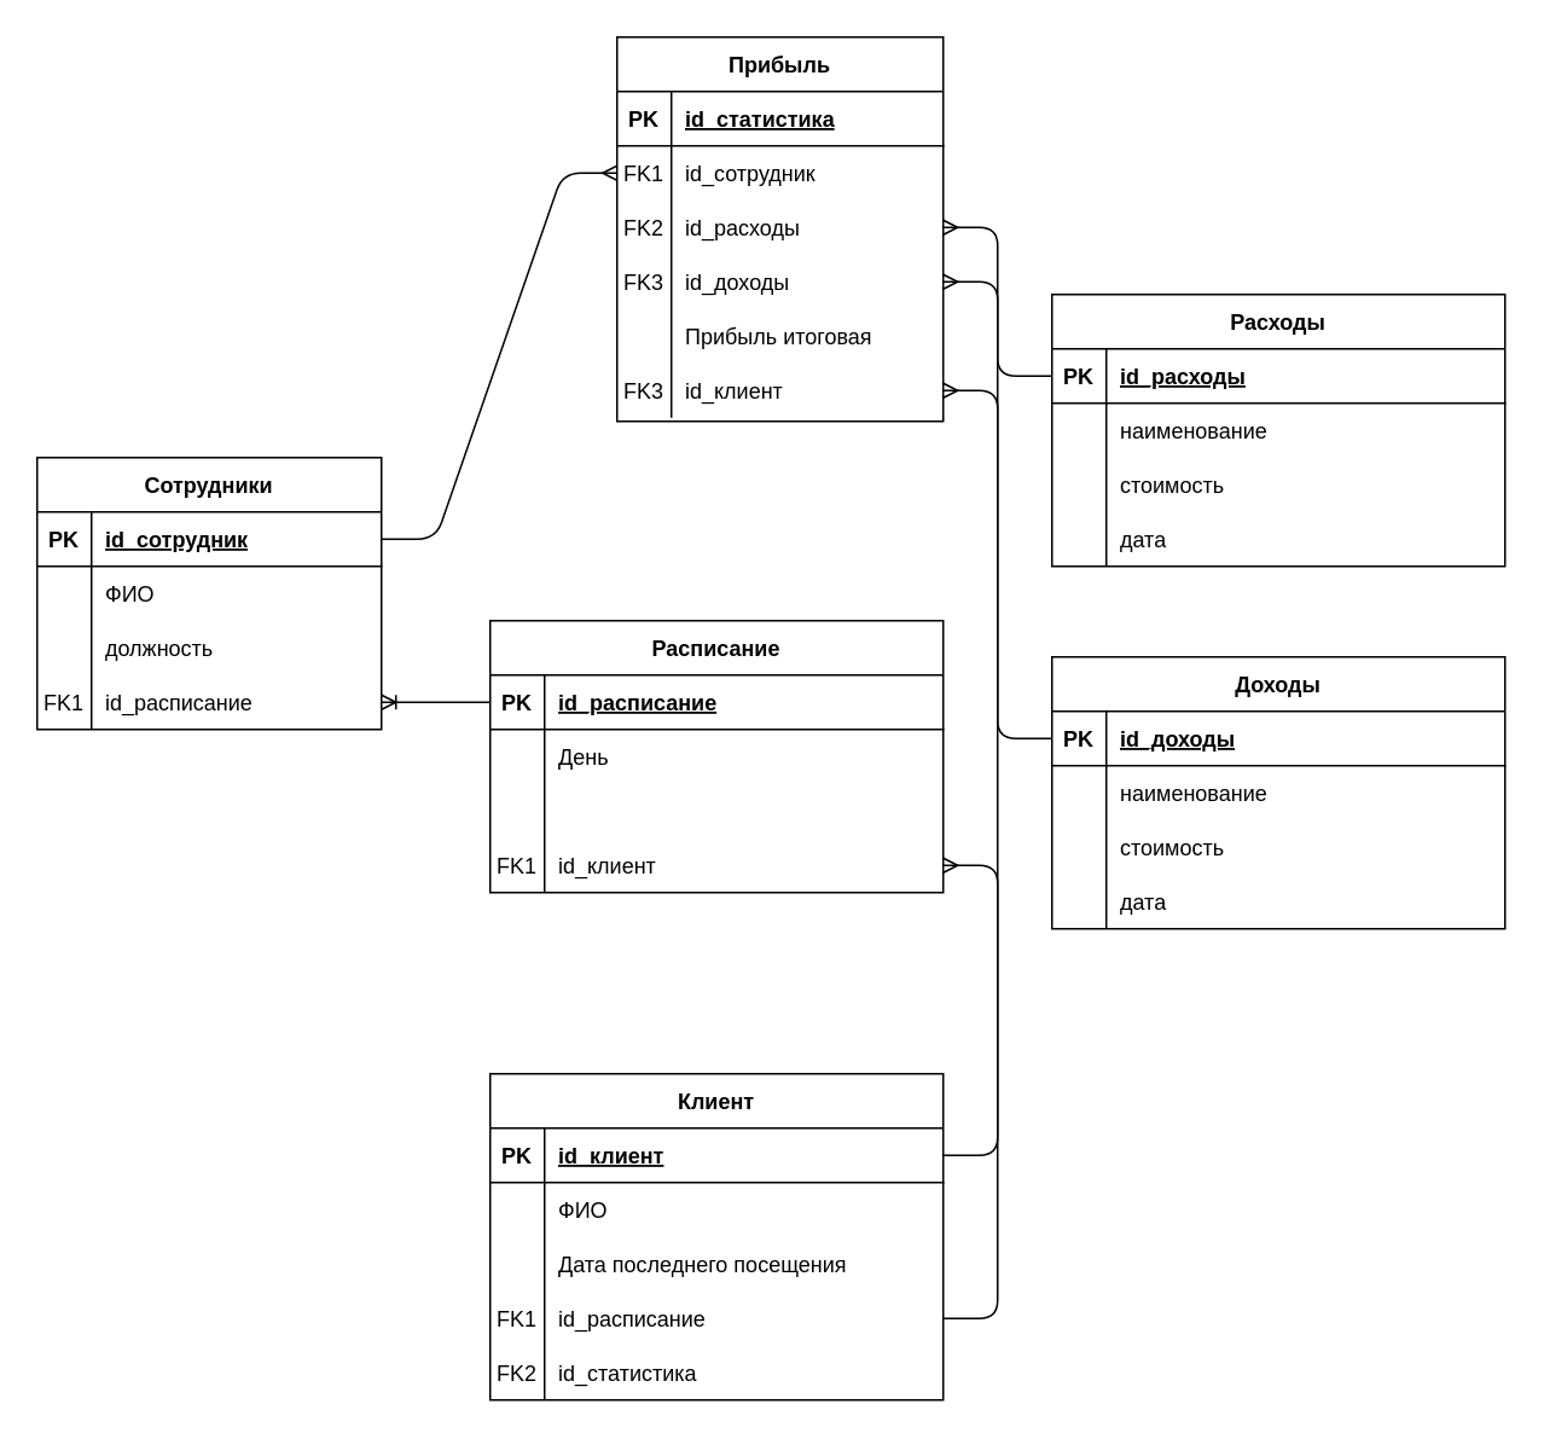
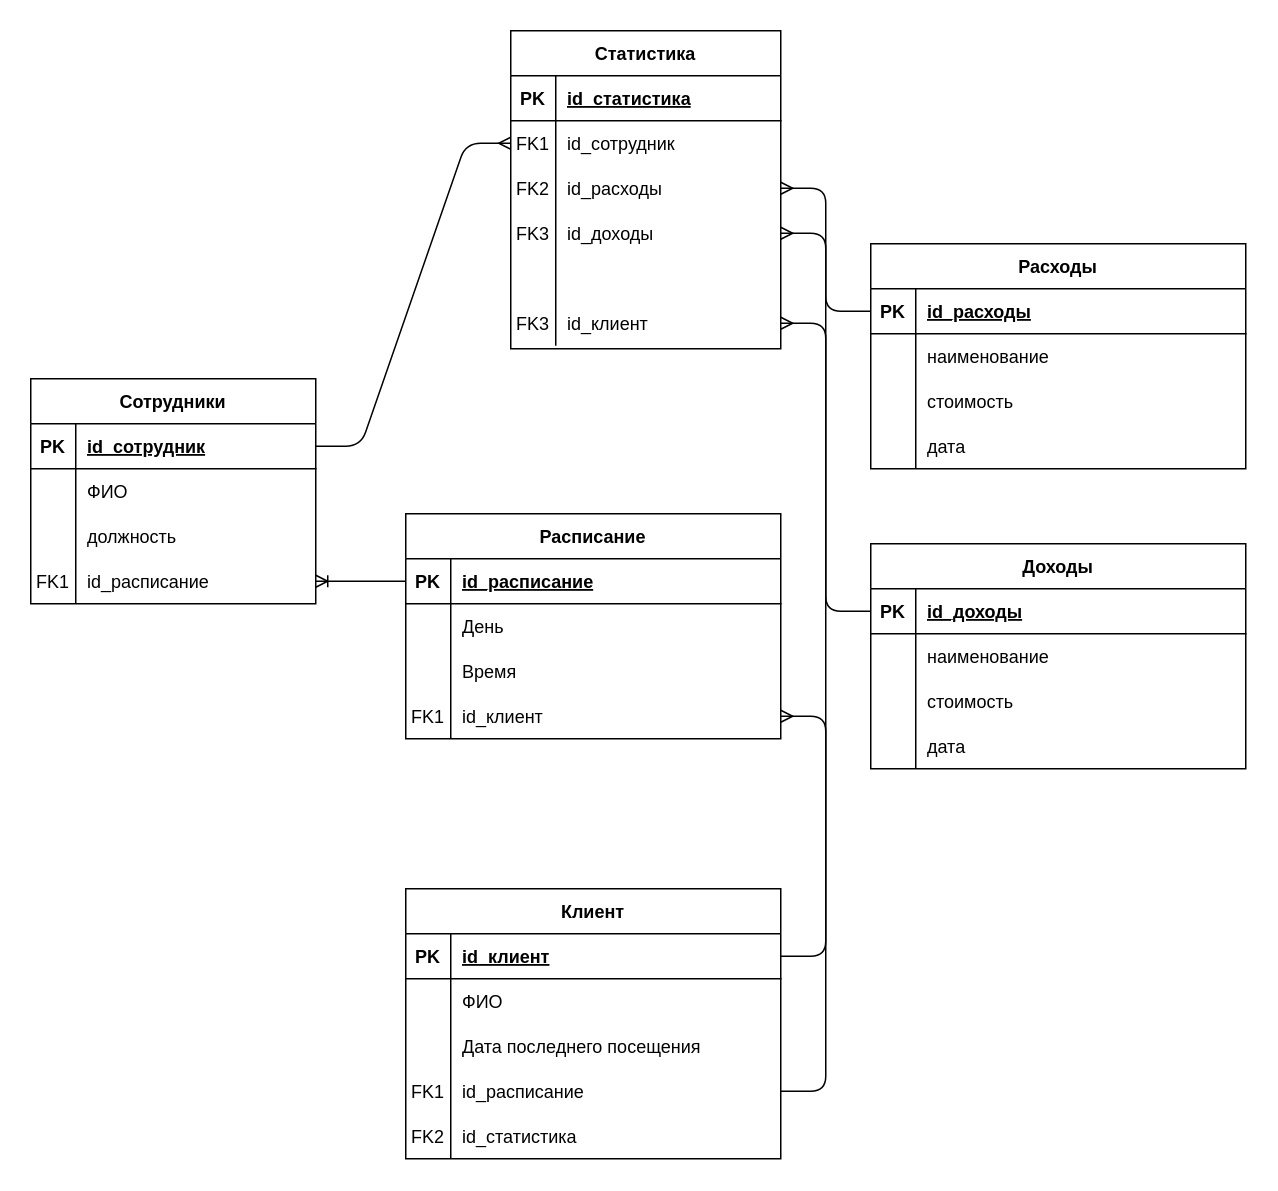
- <mxCell id="2" value="Прибыль" style="shape=table;startSize=30;container=1;collapsible=1;childLayout=tableLayout;fixedRows=1;rowLines=0;fontStyle=1;align=center;resizeLast=1;" parent="1" vertex="1"><mxGeometry x="340" y="20" width="180" height="212" as="geometry" /></mxCell>
+ <mxCell id="2" value="Статистика" style="shape=table;startSize=30;container=1;collapsible=1;childLayout=tableLayout;fixedRows=1;rowLines=0;fontStyle=1;align=center;resizeLast=1;" parent="1" vertex="1"><mxGeometry x="340" y="20" width="180" height="212" as="geometry" /></mxCell>
- <mxCell id="17" value="Прибыль итоговая" style="shape=partialRectangle;overflow=hidden;connectable=0;fillColor=none;top=0;left=0;bottom=0;right=0;align=left;spacingLeft=6;" vertex="1" parent="15"><mxGeometry x="30" width="150" height="30" as="geometry" /></mxCell>
+ <mxCell id="69" value="Время" style="shape=partialRectangle;overflow=hidden;connectable=0;fillColor=none;top=0;left=0;bottom=0;right=0;align=left;spacingLeft=6;" vertex="1" parent="67"><mxGeometry x="30" width="220" height="30" as="geometry" /></mxCell>
